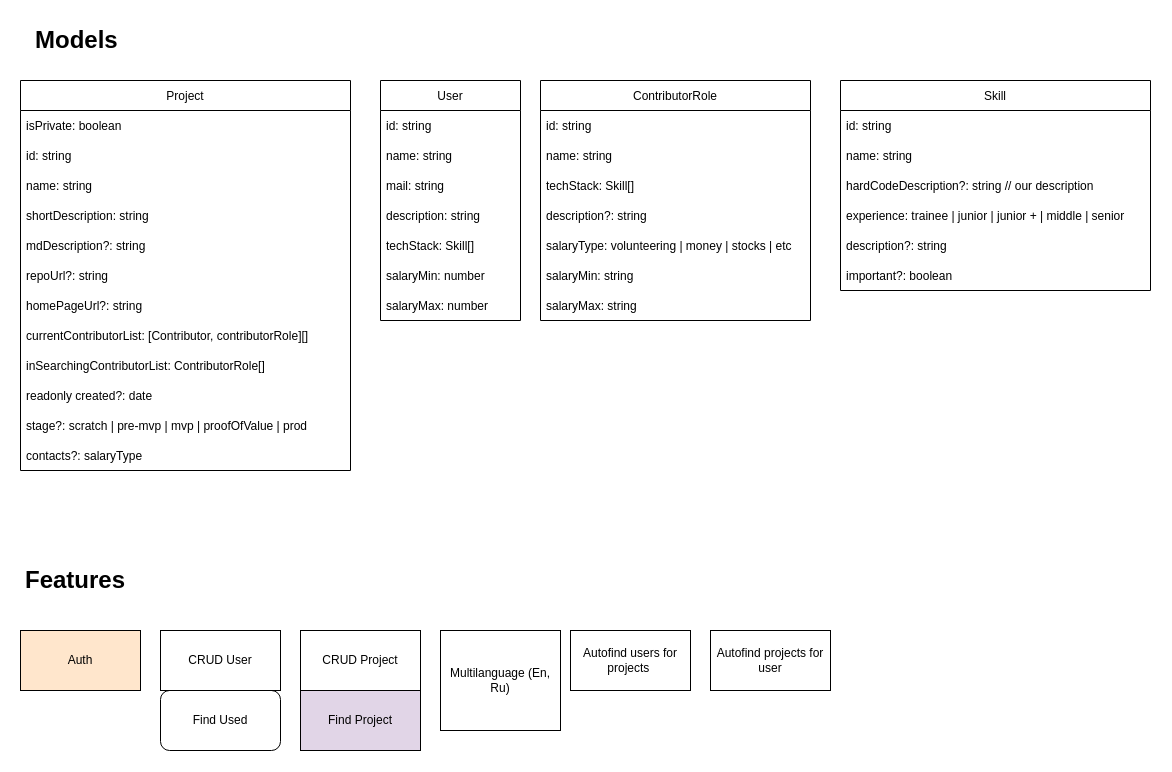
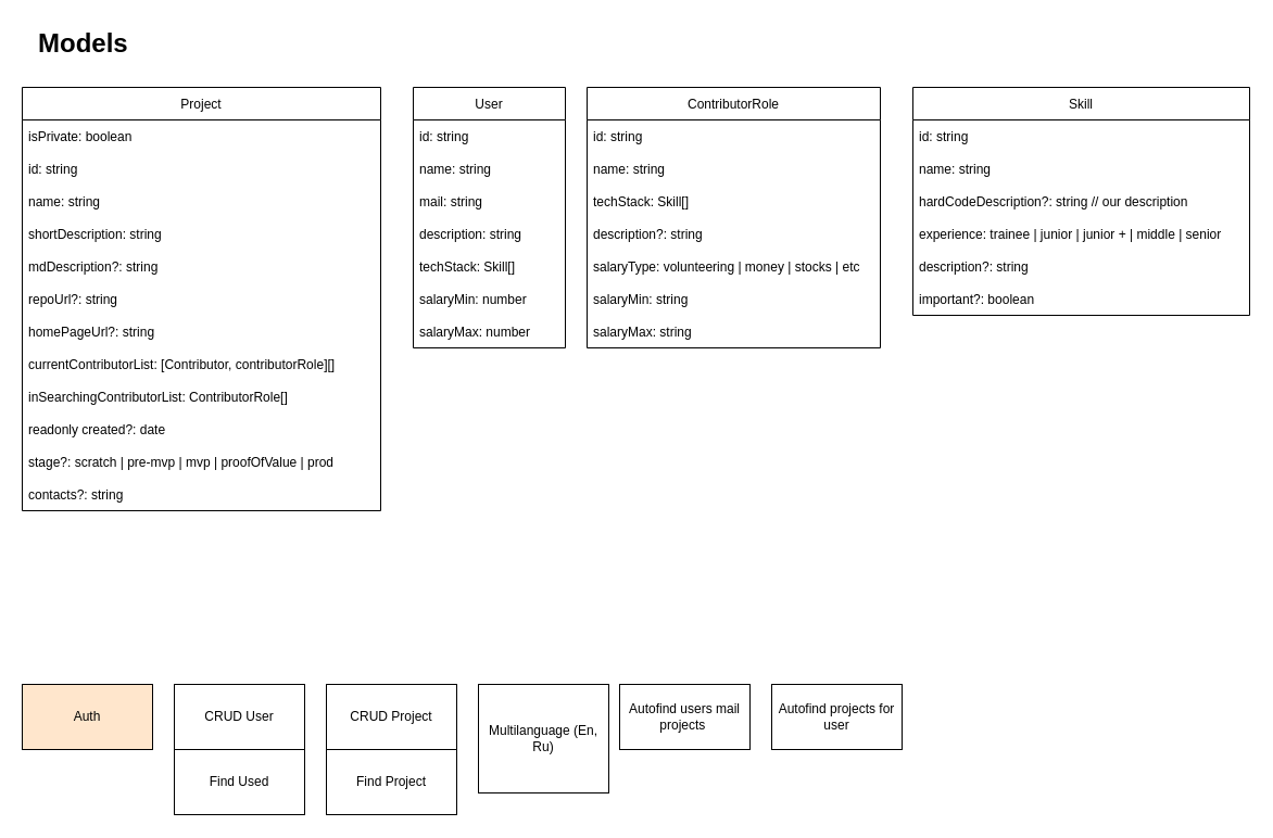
- <mxCell id="22" value="contacts?: salaryType" style="text;strokeColor=none;fillColor=none;align=left;verticalAlign=middle;spacingLeft=4;spacingRight=4;overflow=hidden;points=[[0,0.5],[1,0.5]];portConstraint=eastwest;rotatable=0;" parent="10" vertex="1"><mxGeometry y="360" width="330" height="30" as="geometry" /></mxCell>
+ <mxCell id="22" value="contacts?: string" style="text;strokeColor=none;fillColor=none;align=left;verticalAlign=middle;spacingLeft=4;spacingRight=4;overflow=hidden;points=[[0,0.5],[1,0.5]];portConstraint=eastwest;rotatable=0;" parent="10" vertex="1"><mxGeometry y="360" width="330" height="30" as="geometry" /></mxCell>
- <mxCell id="44" value="&lt;h1&gt;Features&lt;/h1&gt;" style="text;html=1;strokeColor=none;fillColor=none;spacing=5;spacingTop=-20;whiteSpace=wrap;overflow=hidden;rounded=0;" parent="1" vertex="1"><mxGeometry x="20" y="560" width="190" height="40" as="geometry" /></mxCell>
- <mxCell id="46" value="Autofind users for projects&amp;nbsp;" style="rounded=0;whiteSpace=wrap;html=1;" parent="1" vertex="1"><mxGeometry x="570" y="630" width="120" height="60" as="geometry" /></mxCell>
+ <mxCell id="46" value="Autofind users mail projects&amp;nbsp;" style="rounded=0;whiteSpace=wrap;html=1;" parent="1" vertex="1"><mxGeometry x="570" y="630" width="120" height="60" as="geometry" /></mxCell>
- <mxCell id="39" value="Find Used" style="whiteSpace=wrap;html=1;rounded=1;" parent="1" vertex="1"><mxGeometry x="160" y="690" width="120" height="60" as="geometry" /></mxCell>
+ <mxCell id="39" value="Find Used" style="rounded=0;whiteSpace=wrap;html=1;" parent="1" vertex="1"><mxGeometry x="160" y="690" width="120" height="60" as="geometry" /></mxCell>
- <mxCell id="43" value="Find Project" style="rounded=0;whiteSpace=wrap;html=1;fillColor=#e1d5e7;" parent="1" vertex="1"><mxGeometry x="300" y="690" width="120" height="60" as="geometry" /></mxCell>
+ <mxCell id="43" value="Find Project" style="rounded=0;whiteSpace=wrap;html=1;" parent="1" vertex="1"><mxGeometry x="300" y="690" width="120" height="60" as="geometry" /></mxCell>
